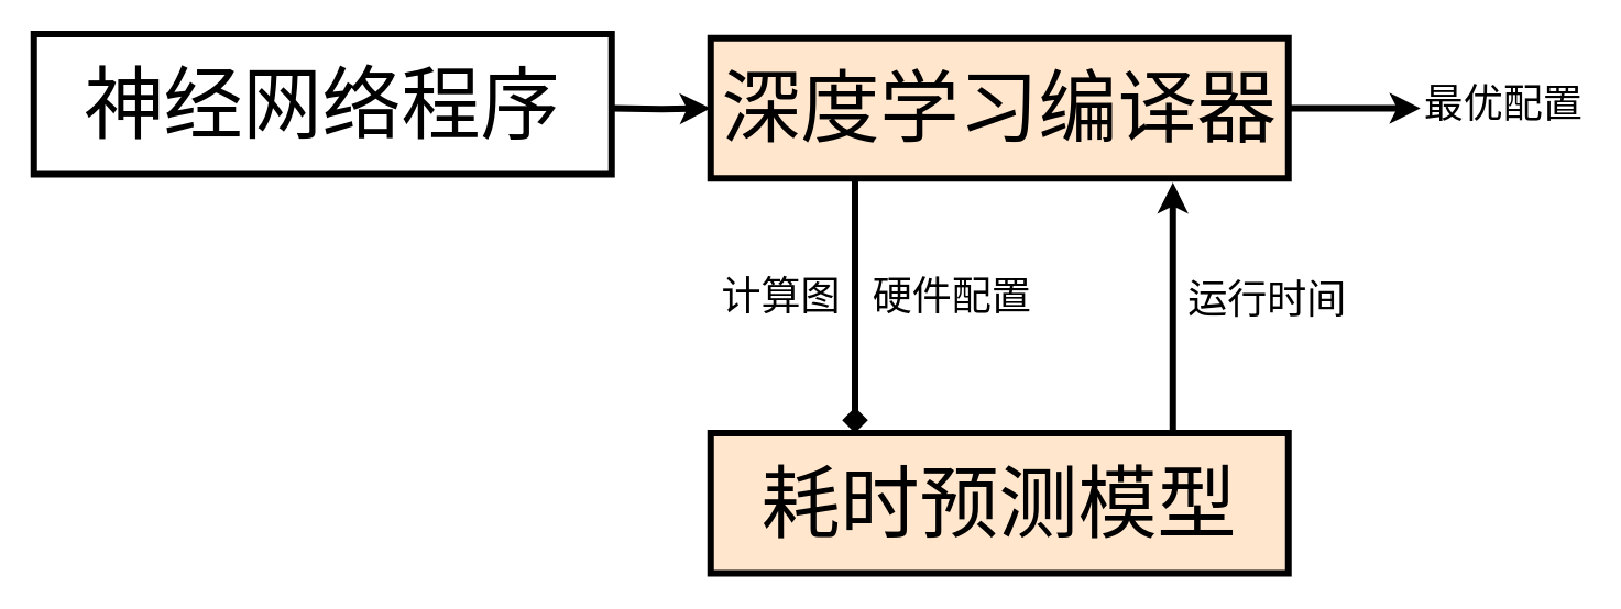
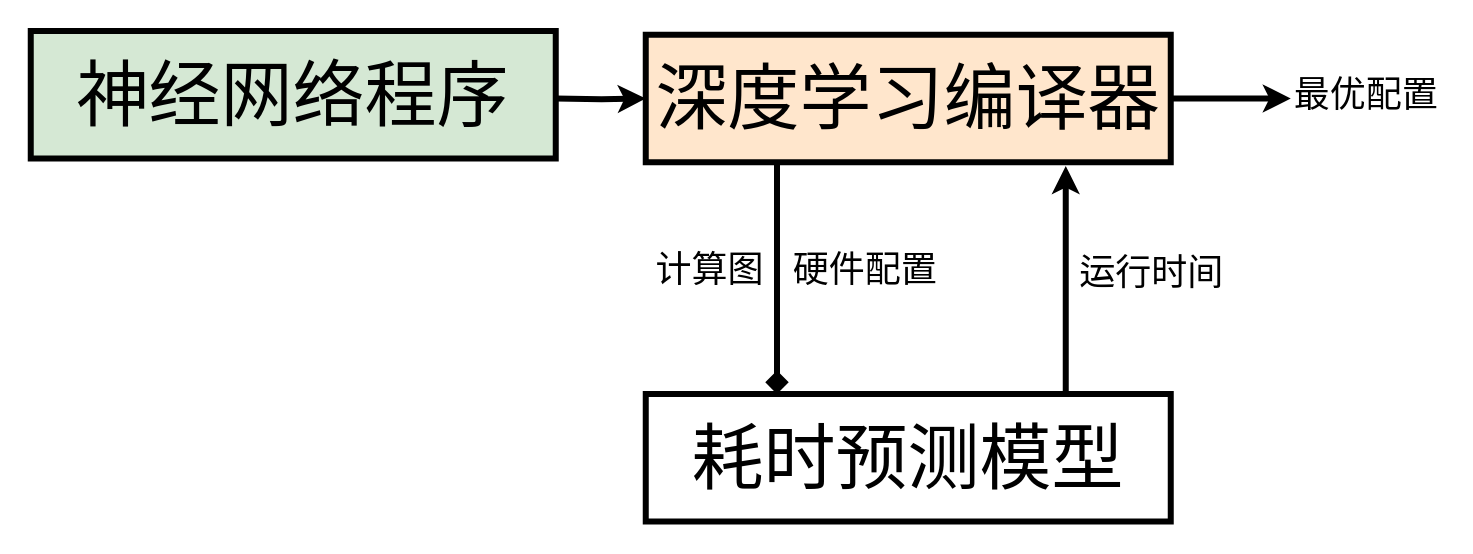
- <mxCell id="12" value="神经网络程序" style="rounded=0;whiteSpace=wrap;html=1;fontSize=48;strokeColor=default;strokeWidth=4;" vertex="1" parent="1"><mxGeometry x="20" y="20" width="350" height="85" as="geometry" /></mxCell>
+ <mxCell id="12" value="神经网络程序" style="rounded=0;whiteSpace=wrap;html=1;fontSize=48;strokeColor=default;strokeWidth=4;fillColor=#d5e8d4;" vertex="1" parent="1"><mxGeometry x="20" y="20" width="350" height="85" as="geometry" /></mxCell>
- <mxCell id="8" value="耗时预测模型" style="rounded=0;whiteSpace=wrap;html=1;fontSize=48;strokeColor=default;strokeWidth=4;fillColor=#ffe6cc;" vertex="1" parent="1"><mxGeometry x="430" y="262" width="350" height="85" as="geometry" /></mxCell>
+ <mxCell id="8" value="耗时预测模型" style="rounded=0;whiteSpace=wrap;html=1;fontSize=48;strokeColor=default;strokeWidth=4;" vertex="1" parent="1"><mxGeometry x="430" y="262" width="350" height="85" as="geometry" /></mxCell>
